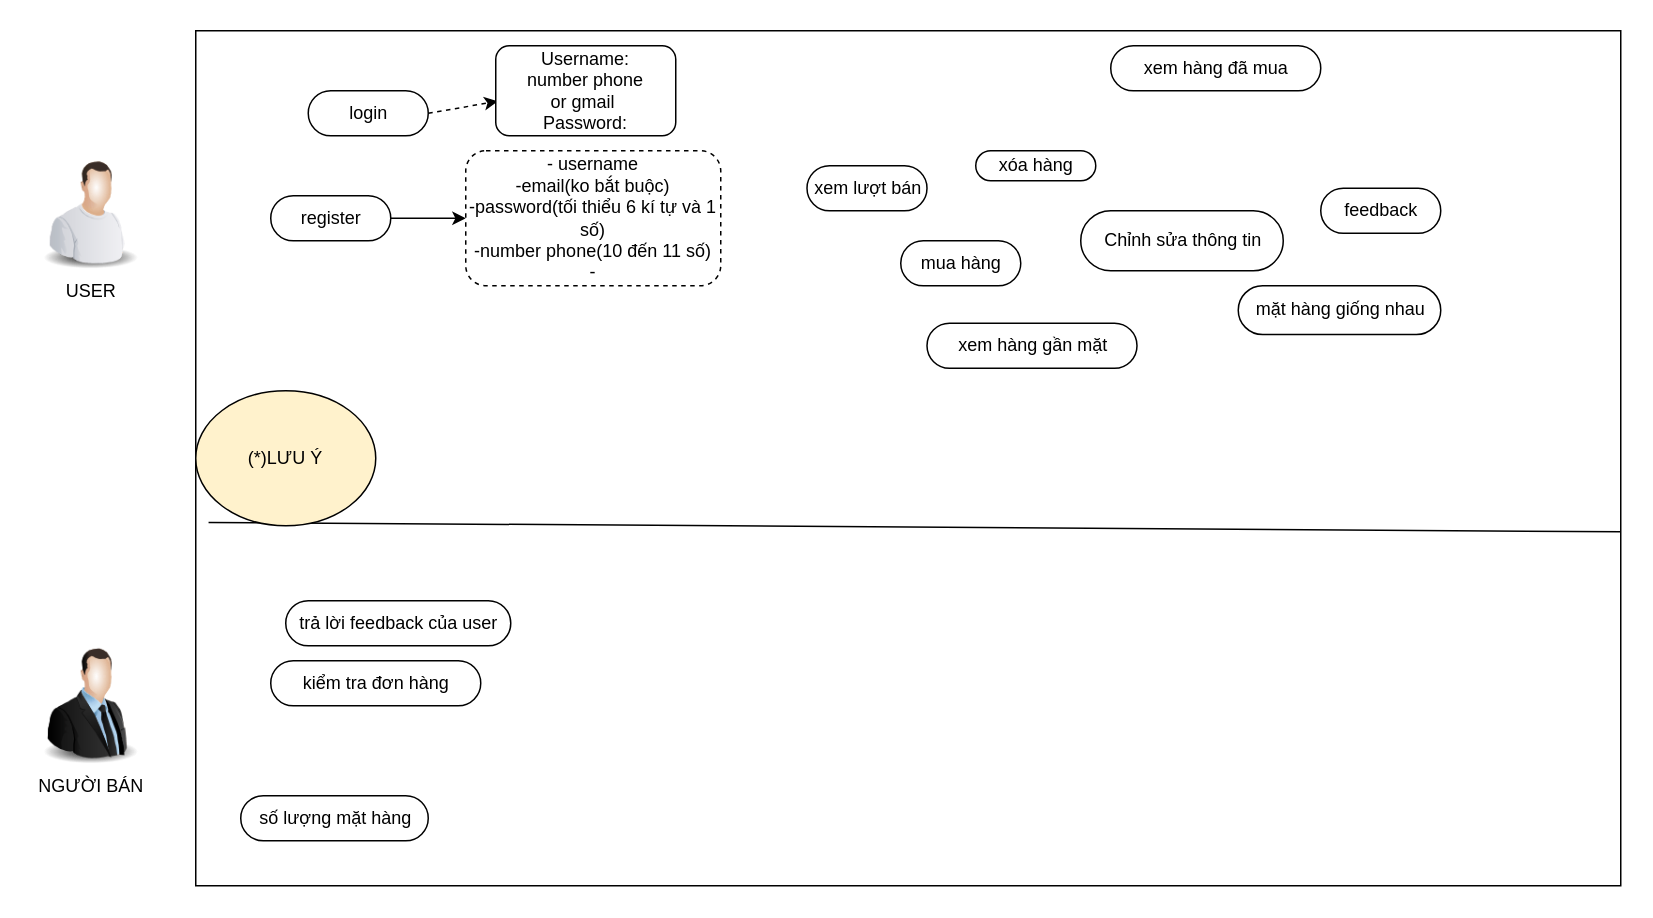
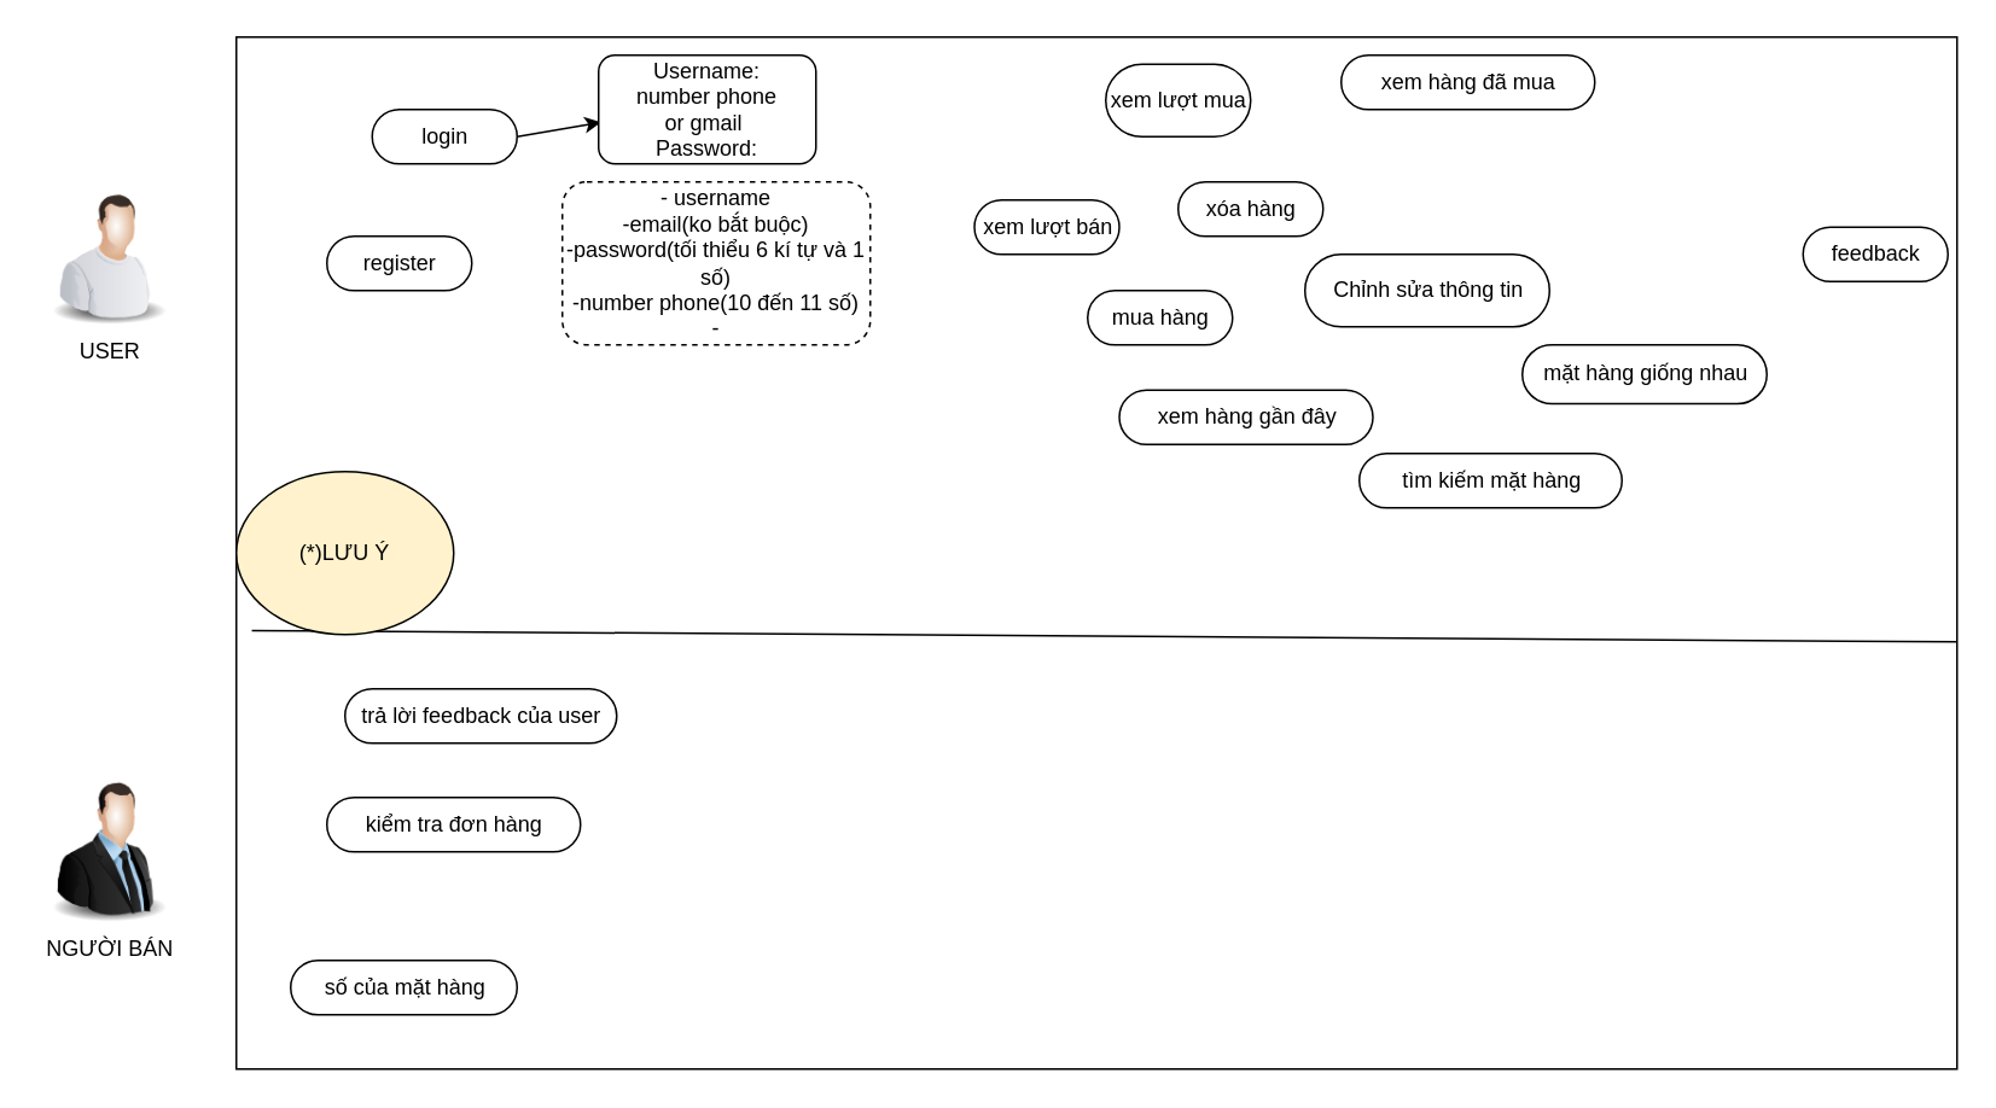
+ <mxCell id="11" value="xem lượt mua&lt;br&gt;" style="html=1;dashed=0;whitespace=wrap;shape=mxgraph.dfd.start" parent="1" vertex="1"><mxGeometry x="610" y="35" width="80" height="40" as="geometry" /></mxCell>
- <mxCell id="15" style="edgeStyle=none;html=1;exitX=1;exitY=0.5;exitDx=0;exitDy=0;exitPerimeter=0;entryX=0.011;entryY=0.617;entryDx=0;entryDy=0;entryPerimeter=0;dashed=1;" parent="1" source="16" target="26" edge="1"><mxGeometry relative="1" as="geometry" /></mxCell>
+ <mxCell id="15" style="edgeStyle=none;html=1;exitX=1;exitY=0.5;exitDx=0;exitDy=0;exitPerimeter=0;entryX=0.011;entryY=0.617;entryDx=0;entryDy=0;entryPerimeter=0;" parent="1" source="16" target="26" edge="1"><mxGeometry relative="1" as="geometry" /></mxCell>
- <mxCell id="17" value="xóa hàng" style="html=1;dashed=0;whitespace=wrap;shape=mxgraph.dfd.start" parent="1" vertex="1"><mxGeometry x="650" y="100" width="80" height="20" as="geometry" /></mxCell>
+ <mxCell id="17" value="xóa hàng" style="html=1;dashed=0;whitespace=wrap;shape=mxgraph.dfd.start" parent="1" vertex="1"><mxGeometry x="650" y="100" width="80" height="30" as="geometry" /></mxCell>
- <mxCell id="18" value="feedback" style="html=1;dashed=0;whitespace=wrap;shape=mxgraph.dfd.start" parent="1" vertex="1"><mxGeometry x="880" y="125" width="80" height="30" as="geometry" /></mxCell>
+ <mxCell id="18" value="feedback" style="html=1;dashed=0;whitespace=wrap;shape=mxgraph.dfd.start" parent="1" vertex="1"><mxGeometry x="995" y="125" width="80" height="30" as="geometry" /></mxCell>
- <mxCell id="8" style="edgeStyle=none;html=1;exitX=1;exitY=0.5;exitDx=0;exitDy=0;exitPerimeter=0;entryX=0;entryY=0.5;entryDx=0;entryDy=0;" parent="1" source="9" target="27" edge="1"><mxGeometry relative="1" as="geometry" /></mxCell>
- <mxCell id="21" value="mặt hàng giống nhau" style="html=1;dashed=0;whitespace=wrap;shape=mxgraph.dfd.start" parent="1" vertex="1"><mxGeometry x="825" y="190" width="135" height="32.5" as="geometry" /></mxCell>
+ <mxCell id="21" value="mặt hàng giống nhau" style="html=1;dashed=0;whitespace=wrap;shape=mxgraph.dfd.start" parent="1" vertex="1"><mxGeometry x="840" y="190" width="135" height="32.5" as="geometry" /></mxCell>
- <mxCell id="20" value="xem hàng gần mặt" style="html=1;dashed=0;whitespace=wrap;shape=mxgraph.dfd.start" parent="1" vertex="1"><mxGeometry x="617.5" y="215" width="140" height="30" as="geometry" /></mxCell>
+ <mxCell id="20" value="xem hàng gần đây" style="html=1;dashed=0;whitespace=wrap;shape=mxgraph.dfd.start" parent="1" vertex="1"><mxGeometry x="617.5" y="215" width="140" height="30" as="geometry" /></mxCell>
+ <mxCell id="23" value="tìm kiếm mặt hàng" style="html=1;dashed=0;whitespace=wrap;shape=mxgraph.dfd.start" parent="1" vertex="1"><mxGeometry x="750" y="250" width="145" height="30" as="geometry" /></mxCell>
- <mxCell id="25" value="trả lời feedback của user" style="html=1;dashed=0;whitespace=wrap;shape=mxgraph.dfd.start" parent="1" vertex="1"><mxGeometry x="190" y="400" width="150" height="30" as="geometry" /></mxCell>
+ <mxCell id="25" value="trả lời feedback của user" style="html=1;dashed=0;whitespace=wrap;shape=mxgraph.dfd.start" parent="1" vertex="1"><mxGeometry x="190" y="380" width="150" height="30" as="geometry" /></mxCell>
- <mxCell id="14" value="số lượng mặt hàng" style="html=1;dashed=0;whitespace=wrap;shape=mxgraph.dfd.start" parent="1" vertex="1"><mxGeometry x="160" y="530" width="125" height="30" as="geometry" /></mxCell>
+ <mxCell id="14" value="số của mặt hàng" style="html=1;dashed=0;whitespace=wrap;shape=mxgraph.dfd.start" parent="1" vertex="1"><mxGeometry x="160" y="530" width="125" height="30" as="geometry" /></mxCell>
